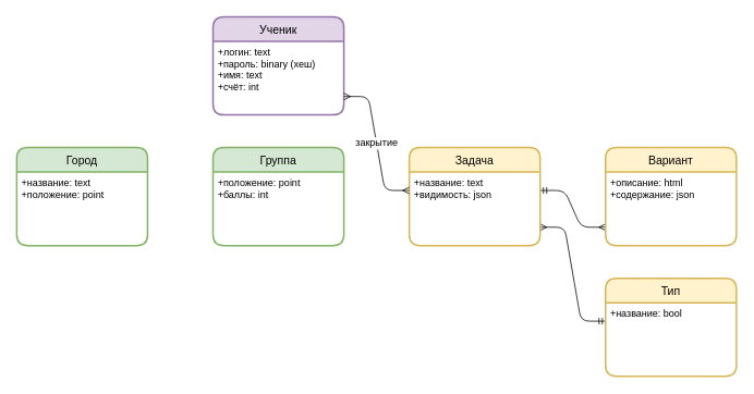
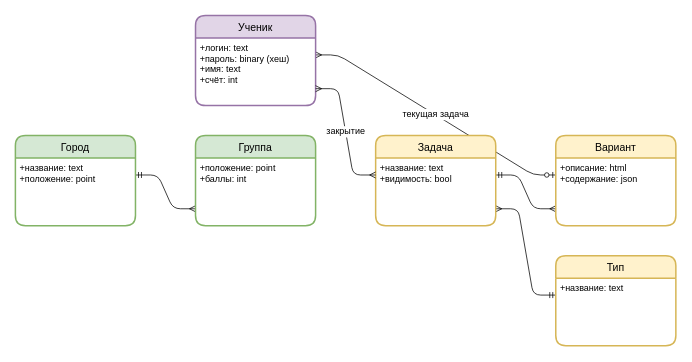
+ <mxCell id="2" value="текущая задача" style="edgeStyle=entityRelationEdgeStyle;fontSize=12;html=1;endArrow=ERmany;startArrow=ERzeroToOne;rounded=1;entryX=1;entryY=0.25;entryDx=0;entryDy=0;exitX=0;exitY=0.25;exitDx=0;exitDy=0;endFill=0;" parent="1" source="13" target="17" edge="1"><mxGeometry width="100" height="100" relative="1" as="geometry"><mxPoint x="790" y="-130" as="sourcePoint" /><mxPoint x="890" y="-230" as="targetPoint" /></mxGeometry></mxCell>
- <mxCell id="11" value="+название: text&#10;+видимость: json" style="align=left;strokeColor=none;fillColor=none;spacingLeft=4;fontSize=12;verticalAlign=top;resizable=0;rotatable=0;part=1;" parent="10" vertex="1"><mxGeometry y="30" width="160" height="90" as="geometry" /></mxCell>
+ <mxCell id="11" value="+название: text&#10;+видимость: bool" style="align=left;strokeColor=none;fillColor=none;spacingLeft=4;fontSize=12;verticalAlign=top;resizable=0;rotatable=0;part=1;" parent="10" vertex="1"><mxGeometry y="30" width="160" height="90" as="geometry" /></mxCell>
+ <mxCell id="5" value="" style="edgeStyle=entityRelationEdgeStyle;fontSize=12;html=1;endArrow=ERmany;startArrow=ERmandOne;rounded=1;exitX=1;exitY=0.25;exitDx=0;exitDy=0;entryX=0;entryY=0.75;entryDx=0;entryDy=0;endFill=0;" parent="1" source="7" target="9" edge="1"><mxGeometry x="-0.066" y="-13" width="100" height="100" relative="1" as="geometry"><mxPoint x="180" y="278.5" as="sourcePoint" /><mxPoint x="260" y="233.5" as="targetPoint" /><mxPoint as="offset" /></mxGeometry></mxCell>
- <mxCell id="15" value="+название: bool" style="align=left;strokeColor=none;fillColor=none;spacingLeft=4;fontSize=12;verticalAlign=top;resizable=0;rotatable=0;part=1;" parent="14" vertex="1"><mxGeometry y="30" width="160" height="90" as="geometry" /></mxCell>
+ <mxCell id="15" value="+название: text" style="align=left;strokeColor=none;fillColor=none;spacingLeft=4;fontSize=12;verticalAlign=top;resizable=0;rotatable=0;part=1;" parent="14" vertex="1"><mxGeometry y="30" width="160" height="90" as="geometry" /></mxCell>
